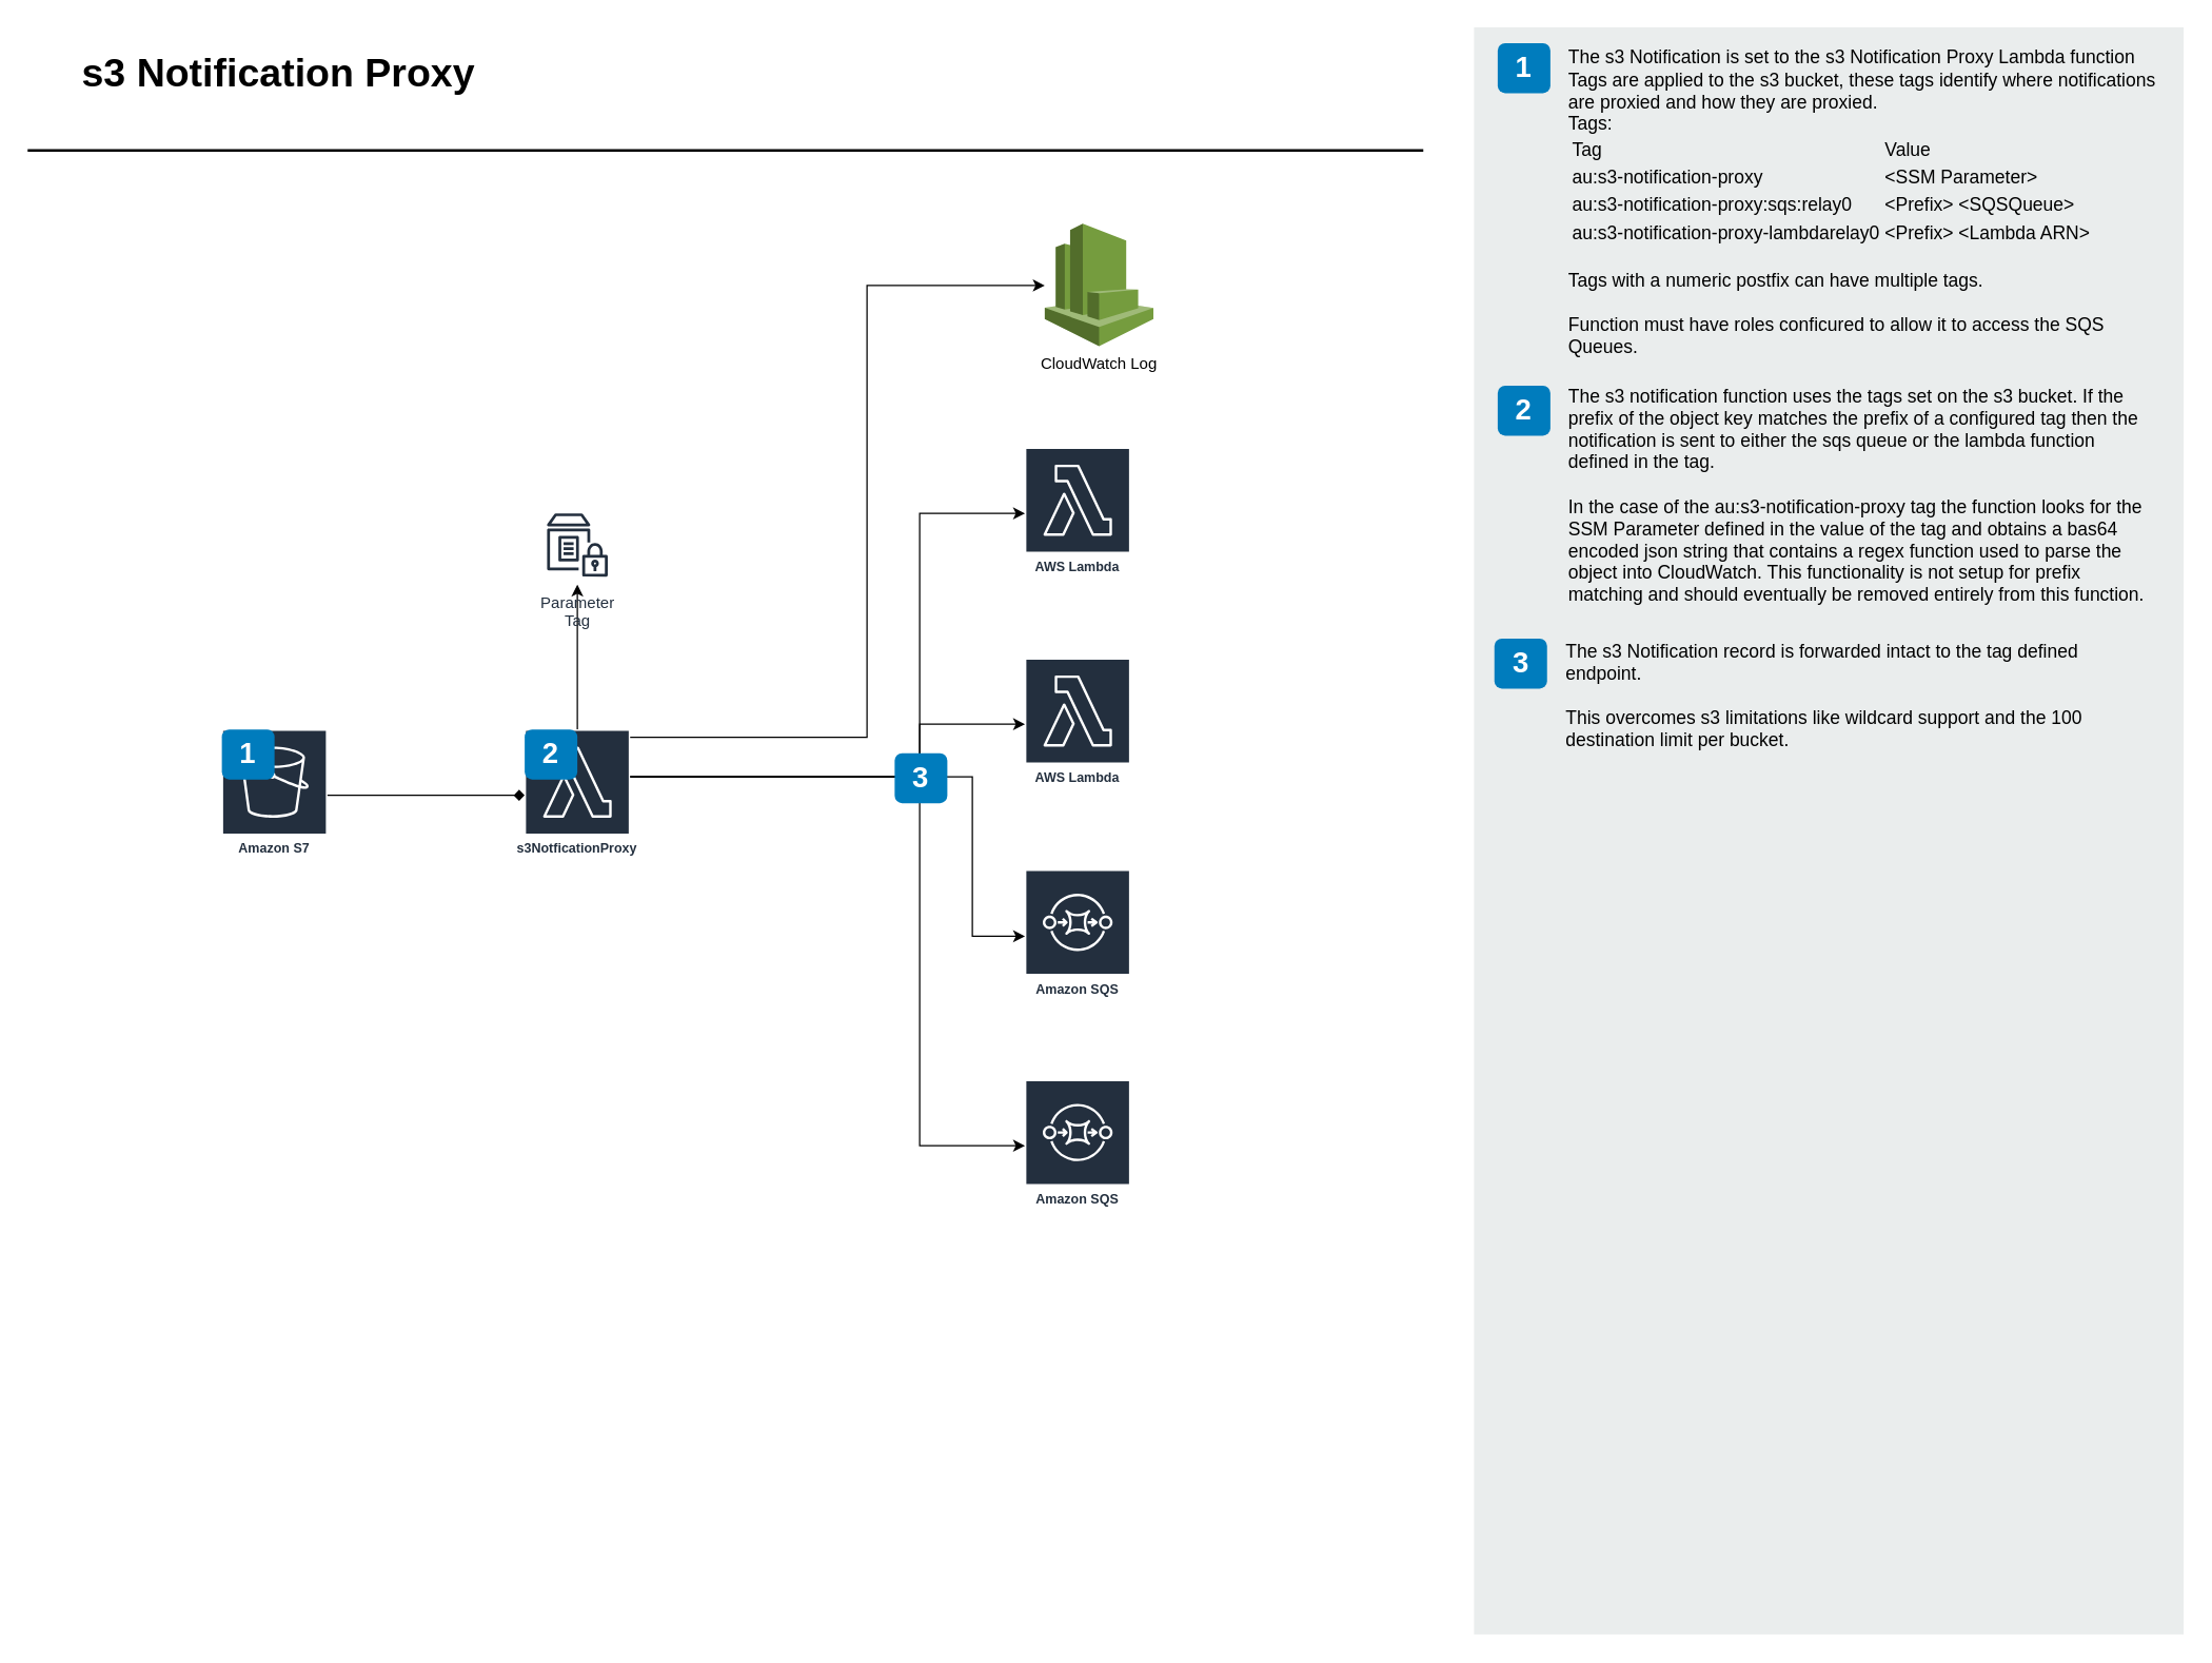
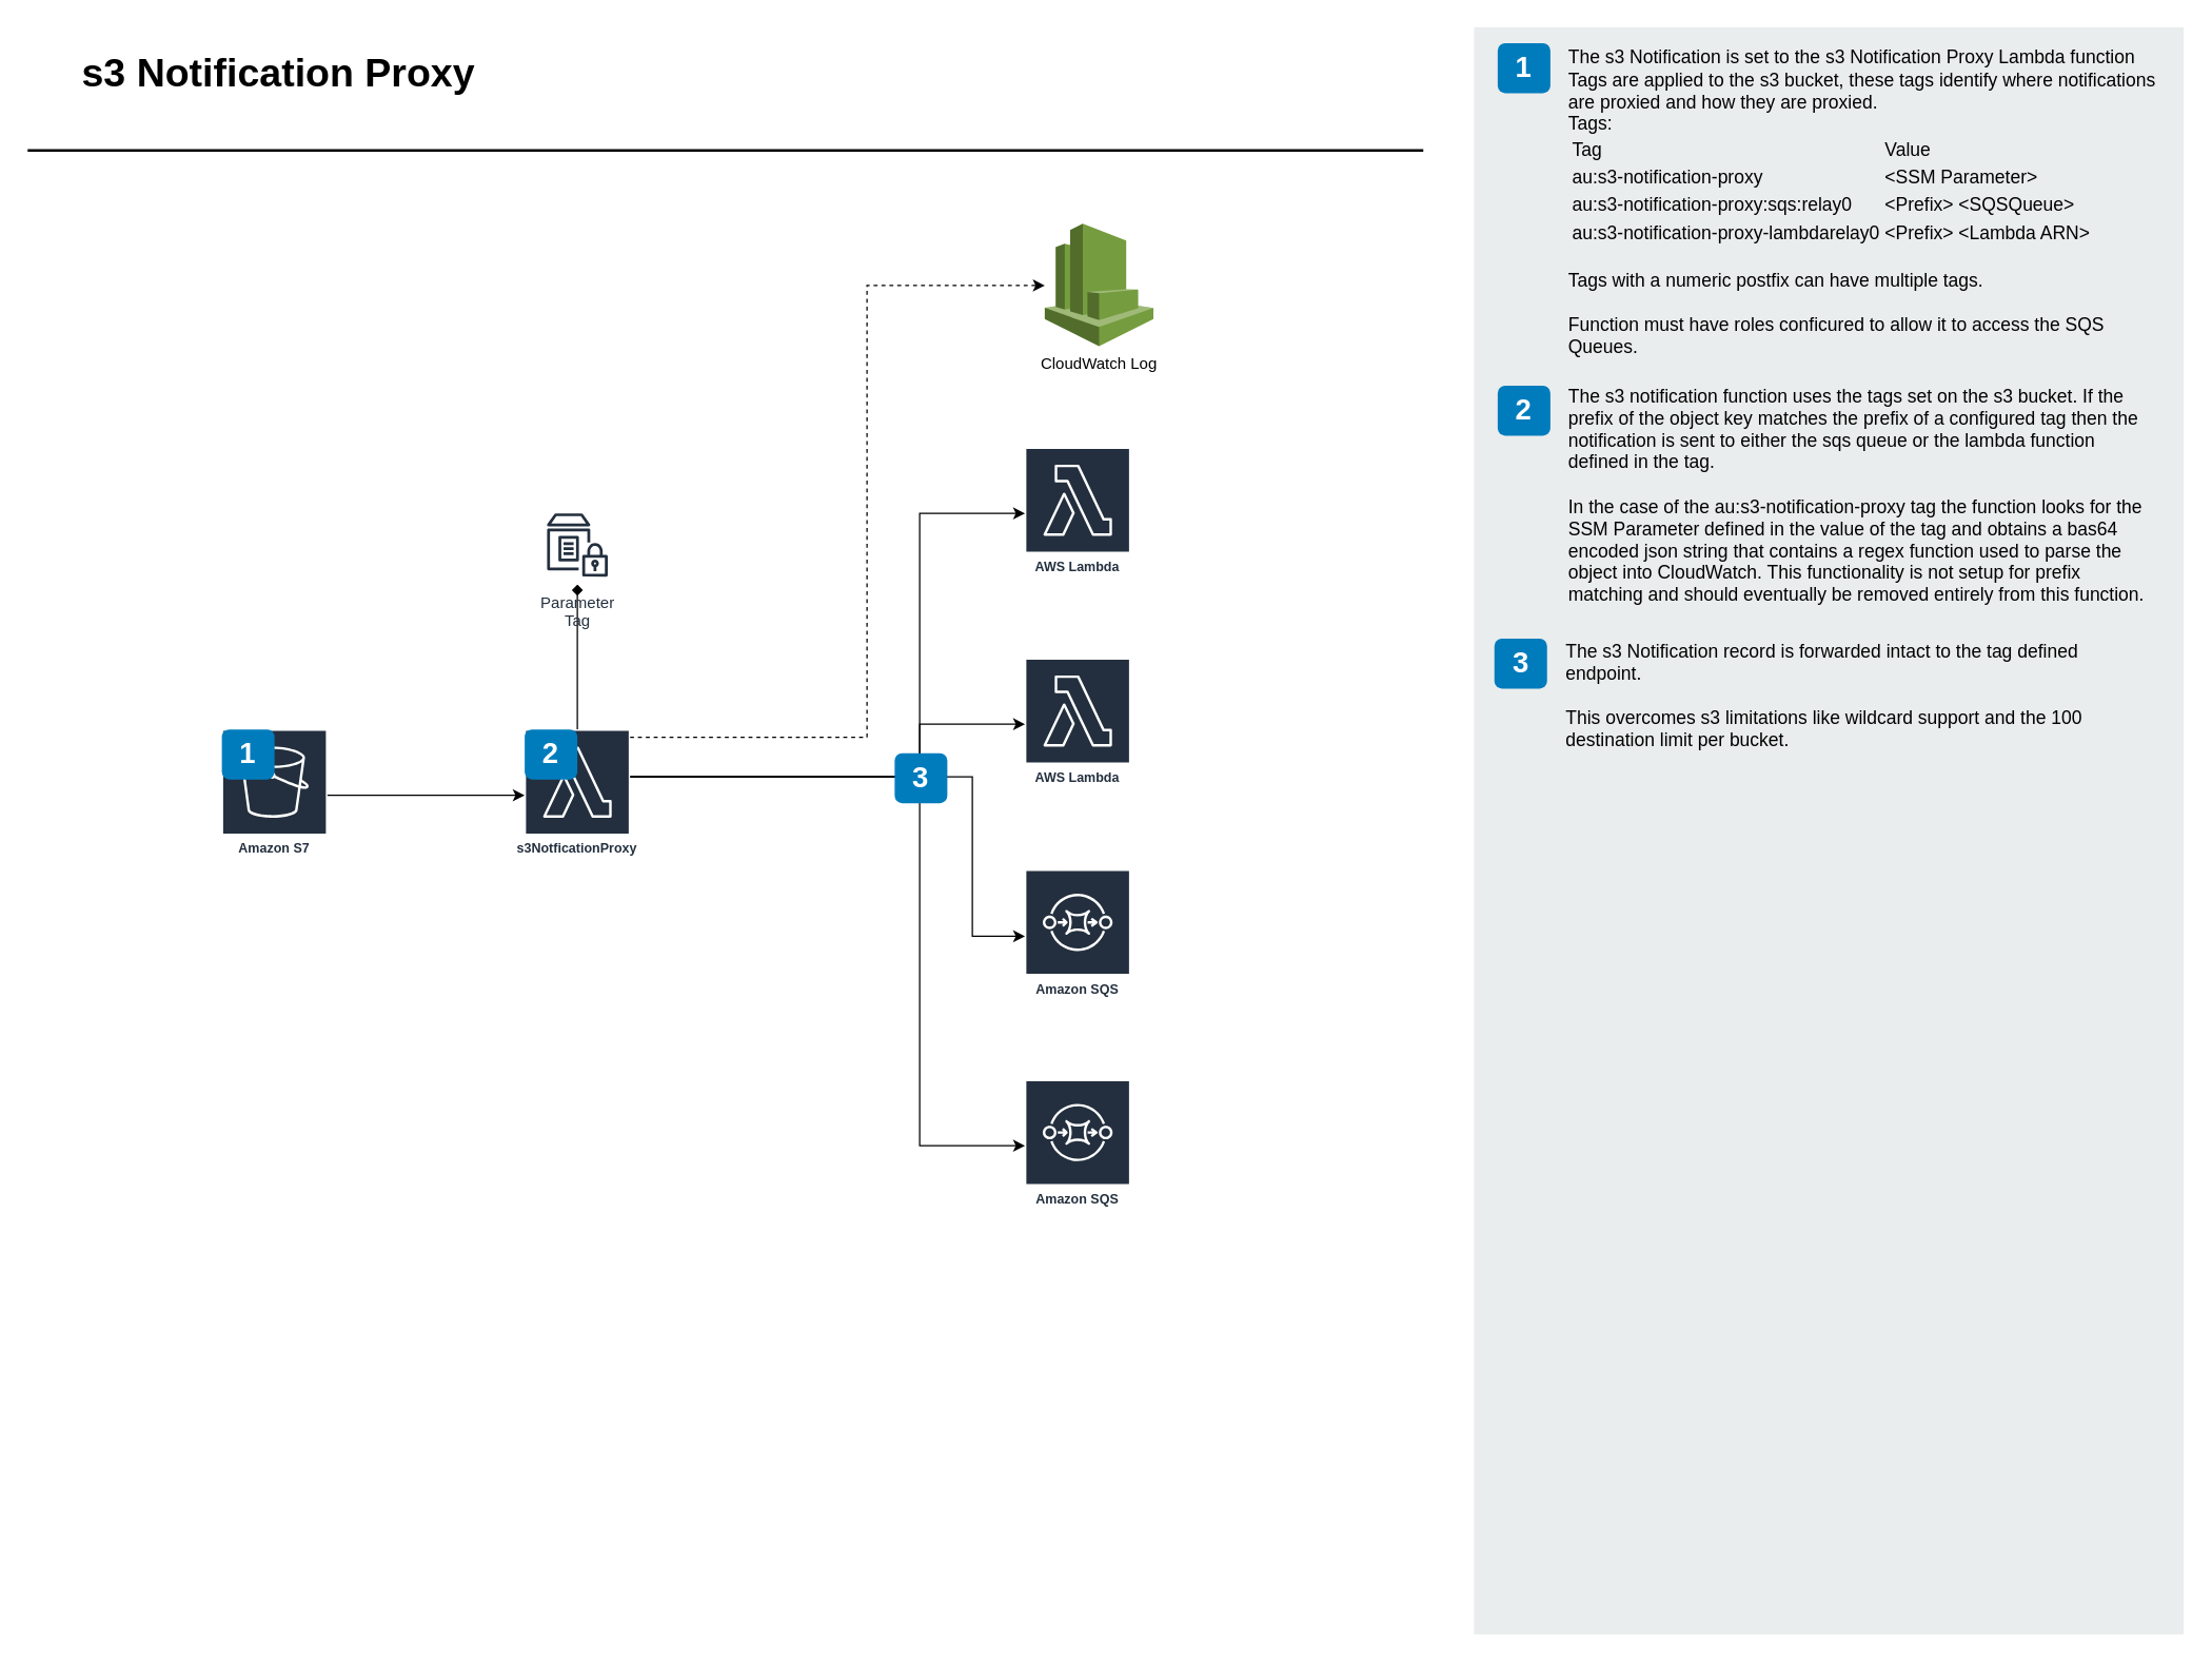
- <mxCell id="12" style="edgeStyle=orthogonalEdgeStyle;rounded=0;orthogonalLoop=1;jettySize=auto;html=1;" edge="1" parent="1" source="18" target="23"><mxGeometry relative="1" as="geometry"><Array as="points"><mxPoint x="658" y="559" /><mxPoint x="658" y="216" /></Array></mxGeometry></mxCell>
+ <mxCell id="12" style="edgeStyle=orthogonalEdgeStyle;rounded=0;orthogonalLoop=1;jettySize=auto;html=1;dashed=1;" edge="1" parent="1" source="18" target="23"><mxGeometry relative="1" as="geometry"><Array as="points"><mxPoint x="658" y="559" /><mxPoint x="658" y="216" /></Array></mxGeometry></mxCell>
- <mxCell id="17" style="edgeStyle=orthogonalEdgeStyle;rounded=0;orthogonalLoop=1;jettySize=auto;html=1;" edge="1" parent="1" source="18" target="25"><mxGeometry relative="1" as="geometry" /></mxCell>
+ <mxCell id="17" style="edgeStyle=orthogonalEdgeStyle;rounded=0;orthogonalLoop=1;jettySize=auto;html=1;endArrow=diamond;" edge="1" parent="1" source="18" target="25"><mxGeometry relative="1" as="geometry" /></mxCell>
- <mxCell id="10" style="edgeStyle=orthogonalEdgeStyle;rounded=0;orthogonalLoop=1;jettySize=auto;html=1;endArrow=diamond;" edge="1" parent="1" source="11" target="18"><mxGeometry relative="1" as="geometry" /></mxCell>
+ <mxCell id="10" style="edgeStyle=orthogonalEdgeStyle;rounded=0;orthogonalLoop=1;jettySize=auto;html=1;" edge="1" parent="1" source="11" target="18"><mxGeometry relative="1" as="geometry" /></mxCell>
